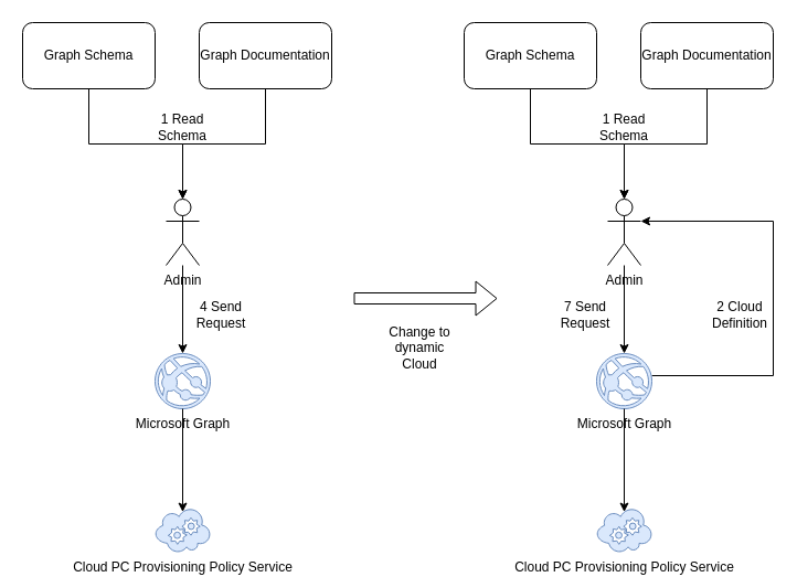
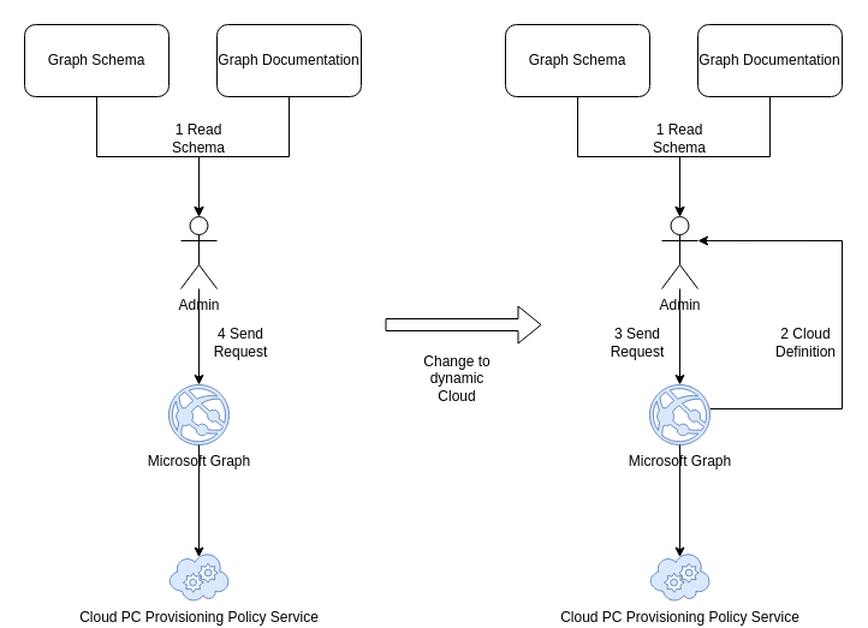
- <mxCell id="25" value="7 Send Request" style="text;html=1;align=center;verticalAlign=middle;whiteSpace=wrap;rounded=0;" vertex="1" parent="1"><mxGeometry x="500" y="270" width="60" height="30" as="geometry" /></mxCell>
+ <mxCell id="25" value="3 Send Request" style="text;html=1;align=center;verticalAlign=middle;whiteSpace=wrap;rounded=0;" vertex="1" parent="1"><mxGeometry x="500" y="270" width="60" height="30" as="geometry" /></mxCell>
